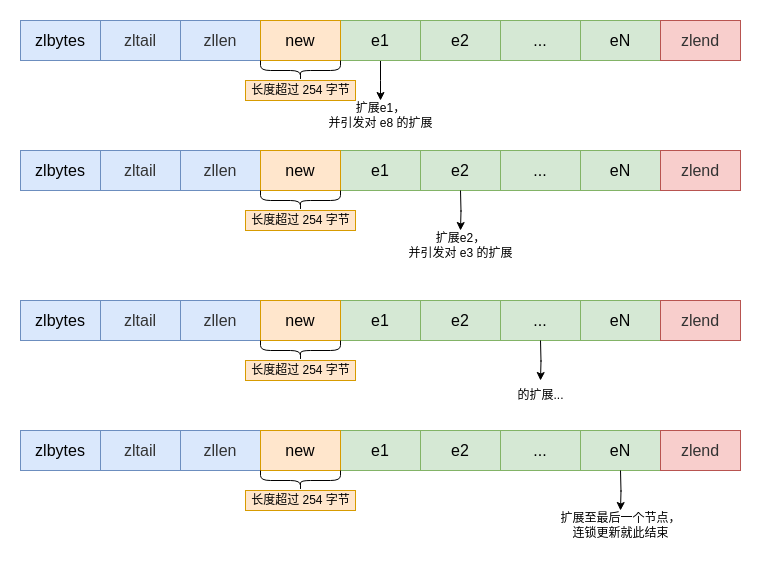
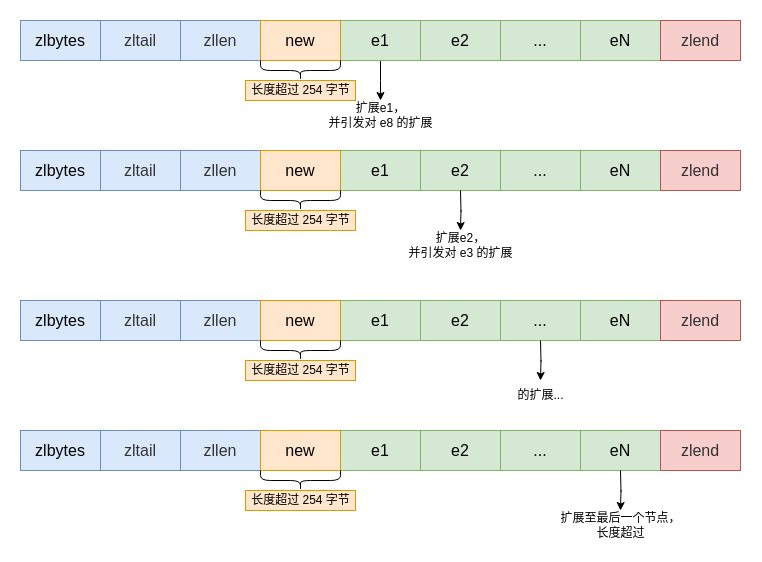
- <mxCell id="53" value="扩展至最后一个节点，&lt;br&gt;连锁更新就此结束" style="text;html=1;align=center;verticalAlign=middle;resizable=0;points=[];autosize=1;" vertex="1" parent="1"><mxGeometry x="550" y="510" width="140" height="30" as="geometry" /></mxCell>
+ <mxCell id="53" value="扩展至最后一个节点，&lt;br&gt;长度超过" style="text;html=1;align=center;verticalAlign=middle;resizable=0;points=[];autosize=1;" vertex="1" parent="1"><mxGeometry x="550" y="510" width="140" height="30" as="geometry" /></mxCell>
